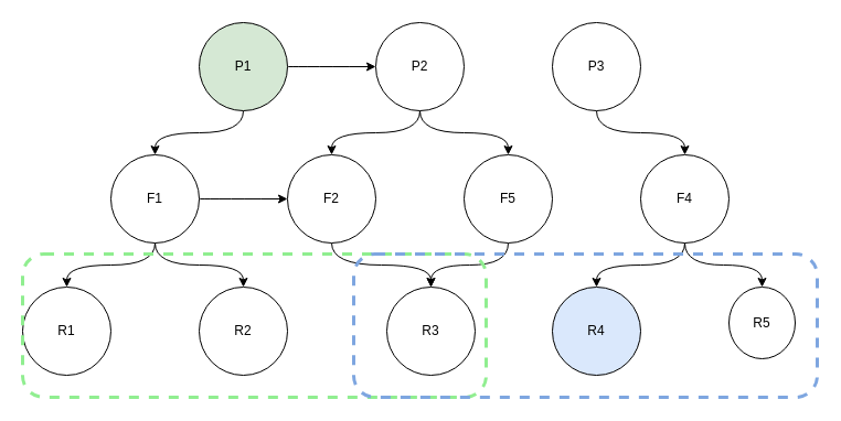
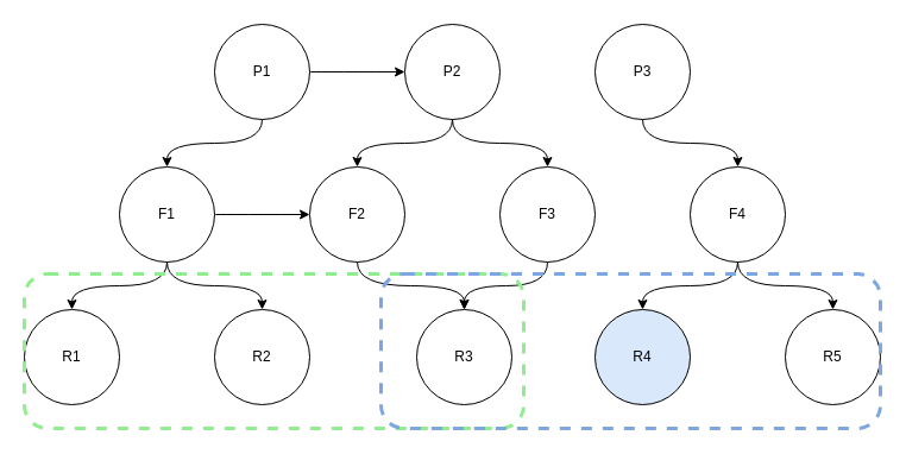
- <mxCell id="20" value="P1" style="ellipse;whiteSpace=wrap;html=1;aspect=fixed;fillColor=#d5e8d4;" parent="1" vertex="1"><mxGeometry x="180" y="20" width="80" height="80" as="geometry" /></mxCell>
+ <mxCell id="20" value="P1" style="ellipse;whiteSpace=wrap;html=1;aspect=fixed;" parent="1" vertex="1"><mxGeometry x="180" y="20" width="80" height="80" as="geometry" /></mxCell>
- <mxCell id="14" value="F5" style="ellipse;whiteSpace=wrap;html=1;aspect=fixed;" parent="1" vertex="1"><mxGeometry x="420" y="140" width="80" height="80" as="geometry" /></mxCell>
+ <mxCell id="14" value="F3" style="ellipse;whiteSpace=wrap;html=1;aspect=fixed;" parent="1" vertex="1"><mxGeometry x="420" y="140" width="80" height="80" as="geometry" /></mxCell>
- <mxCell id="6" value="R5" style="ellipse;whiteSpace=wrap;html=1;aspect=fixed;" parent="1" vertex="1"><mxGeometry x="660" y="260" width="60" height="65" as="geometry" /></mxCell>
+ <mxCell id="6" value="R5" style="ellipse;whiteSpace=wrap;html=1;aspect=fixed;" parent="1" vertex="1"><mxGeometry x="660" y="260" width="80" height="80" as="geometry" /></mxCell>
